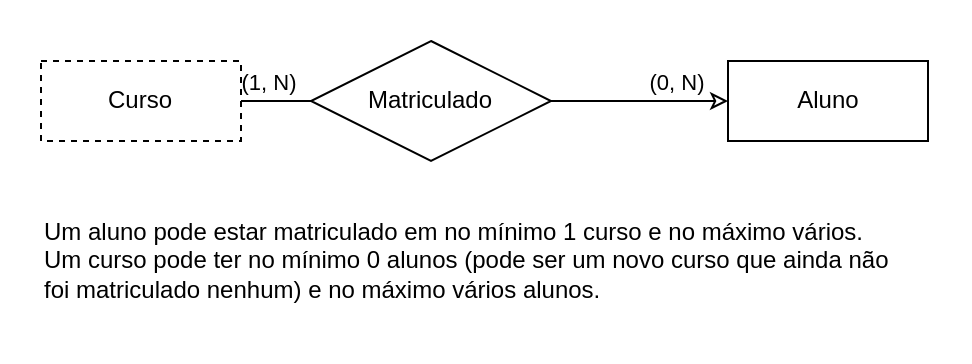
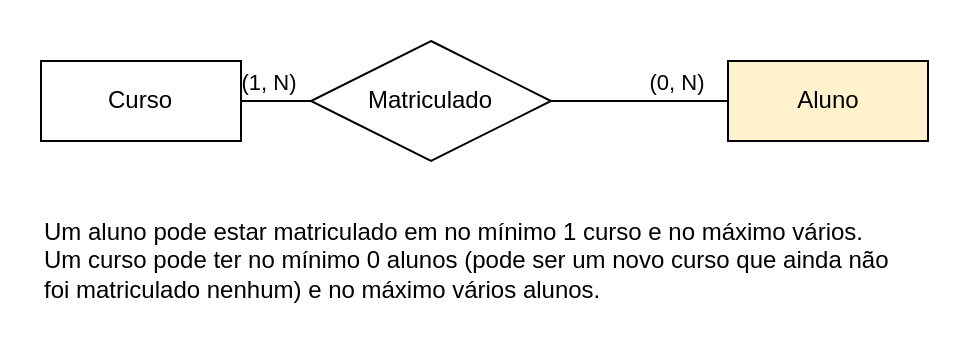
- <mxCell id="4" value="Curso" style="whiteSpace=wrap;html=1;align=center;dashed=1;" vertex="1" parent="1"><mxGeometry x="20" y="30" width="100" height="40" as="geometry" /></mxCell>
+ <mxCell id="4" value="Curso" style="whiteSpace=wrap;html=1;align=center;" vertex="1" parent="1"><mxGeometry x="20" y="30" width="100" height="40" as="geometry" /></mxCell>
- <mxCell id="5" style="edgeStyle=orthogonalEdgeStyle;rounded=0;orthogonalLoop=1;jettySize=auto;html=1;exitX=1;exitY=0.5;exitDx=0;exitDy=0;entryX=0;entryY=0.5;entryDx=0;entryDy=0;endArrow=classic;endFill=0;" edge="1" parent="1" source="7" target="8"><mxGeometry relative="1" as="geometry" /></mxCell>
+ <mxCell id="5" style="edgeStyle=orthogonalEdgeStyle;rounded=0;orthogonalLoop=1;jettySize=auto;html=1;exitX=1;exitY=0.5;exitDx=0;exitDy=0;entryX=0;entryY=0.5;entryDx=0;entryDy=0;endArrow=none;endFill=0;" edge="1" parent="1" source="7" target="8"><mxGeometry relative="1" as="geometry" /></mxCell>
- <mxCell id="8" value="Aluno" style="whiteSpace=wrap;html=1;align=center;" vertex="1" parent="1"><mxGeometry x="363.5" y="30" width="100" height="40" as="geometry" /></mxCell>
+ <mxCell id="8" value="Aluno" style="whiteSpace=wrap;html=1;align=center;fillColor=#fff2cc;" vertex="1" parent="1"><mxGeometry x="363.5" y="30" width="100" height="40" as="geometry" /></mxCell>
